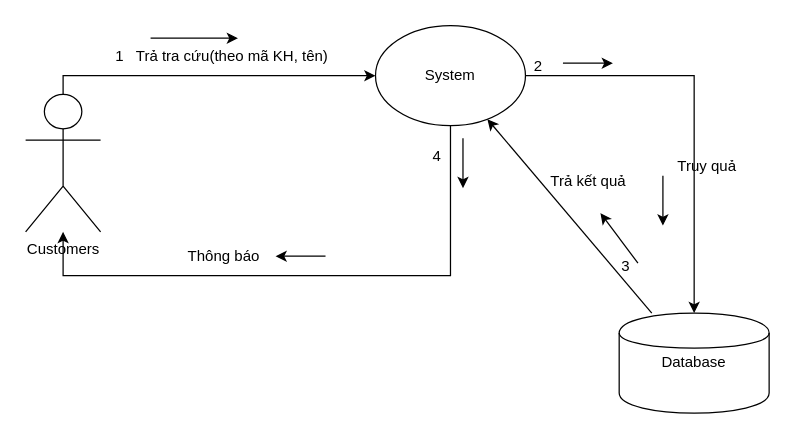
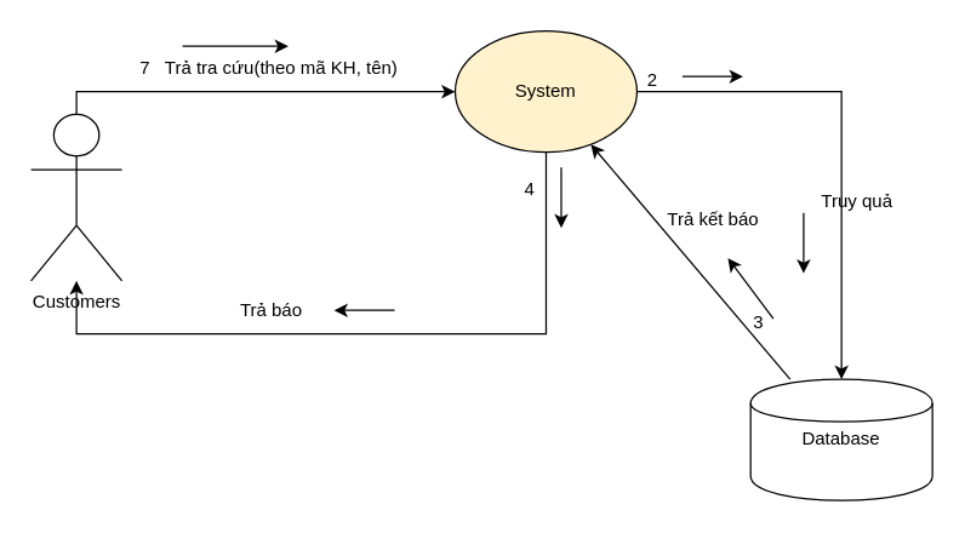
- <mxCell id="9" value="1" style="text;html=1;align=center;verticalAlign=middle;resizable=0;points=[];autosize=1;strokeColor=none;fillColor=none;" vertex="1" parent="1"><mxGeometry x="80" y="30" width="30" height="30" as="geometry" /></mxCell>
+ <mxCell id="9" value="7" style="text;html=1;align=center;verticalAlign=middle;resizable=0;points=[];autosize=1;strokeColor=none;fillColor=none;" vertex="1" parent="1"><mxGeometry x="80" y="30" width="30" height="30" as="geometry" /></mxCell>
- <mxCell id="6" value="System" style="ellipse;whiteSpace=wrap;html=1;" vertex="1" parent="1"><mxGeometry x="300" y="20" width="120" height="80" as="geometry" /></mxCell>
+ <mxCell id="6" value="System" style="ellipse;whiteSpace=wrap;html=1;fillColor=#fff2cc;" vertex="1" parent="1"><mxGeometry x="300" y="20" width="120" height="80" as="geometry" /></mxCell>
- <mxCell id="16" value="Trả kết quả" style="text;html=1;align=center;verticalAlign=middle;resizable=0;points=[];autosize=1;strokeColor=none;fillColor=none;" vertex="1" parent="1"><mxGeometry x="430" y="130" width="80" height="30" as="geometry" /></mxCell>
+ <mxCell id="16" value="Trả kết báo" style="text;html=1;align=center;verticalAlign=middle;resizable=0;points=[];autosize=1;strokeColor=none;fillColor=none;" vertex="1" parent="1"><mxGeometry x="430" y="130" width="80" height="30" as="geometry" /></mxCell>
- <mxCell id="20" value="Thông báo&amp;nbsp;" style="text;html=1;align=center;verticalAlign=middle;resizable=0;points=[];autosize=1;strokeColor=none;fillColor=none;" vertex="1" parent="1"><mxGeometry x="140" y="190" width="80" height="30" as="geometry" /></mxCell>
+ <mxCell id="20" value="Trả báo&amp;nbsp;" style="text;html=1;align=center;verticalAlign=middle;resizable=0;points=[];autosize=1;strokeColor=none;fillColor=none;" vertex="1" parent="1"><mxGeometry x="140" y="190" width="80" height="30" as="geometry" /></mxCell>
